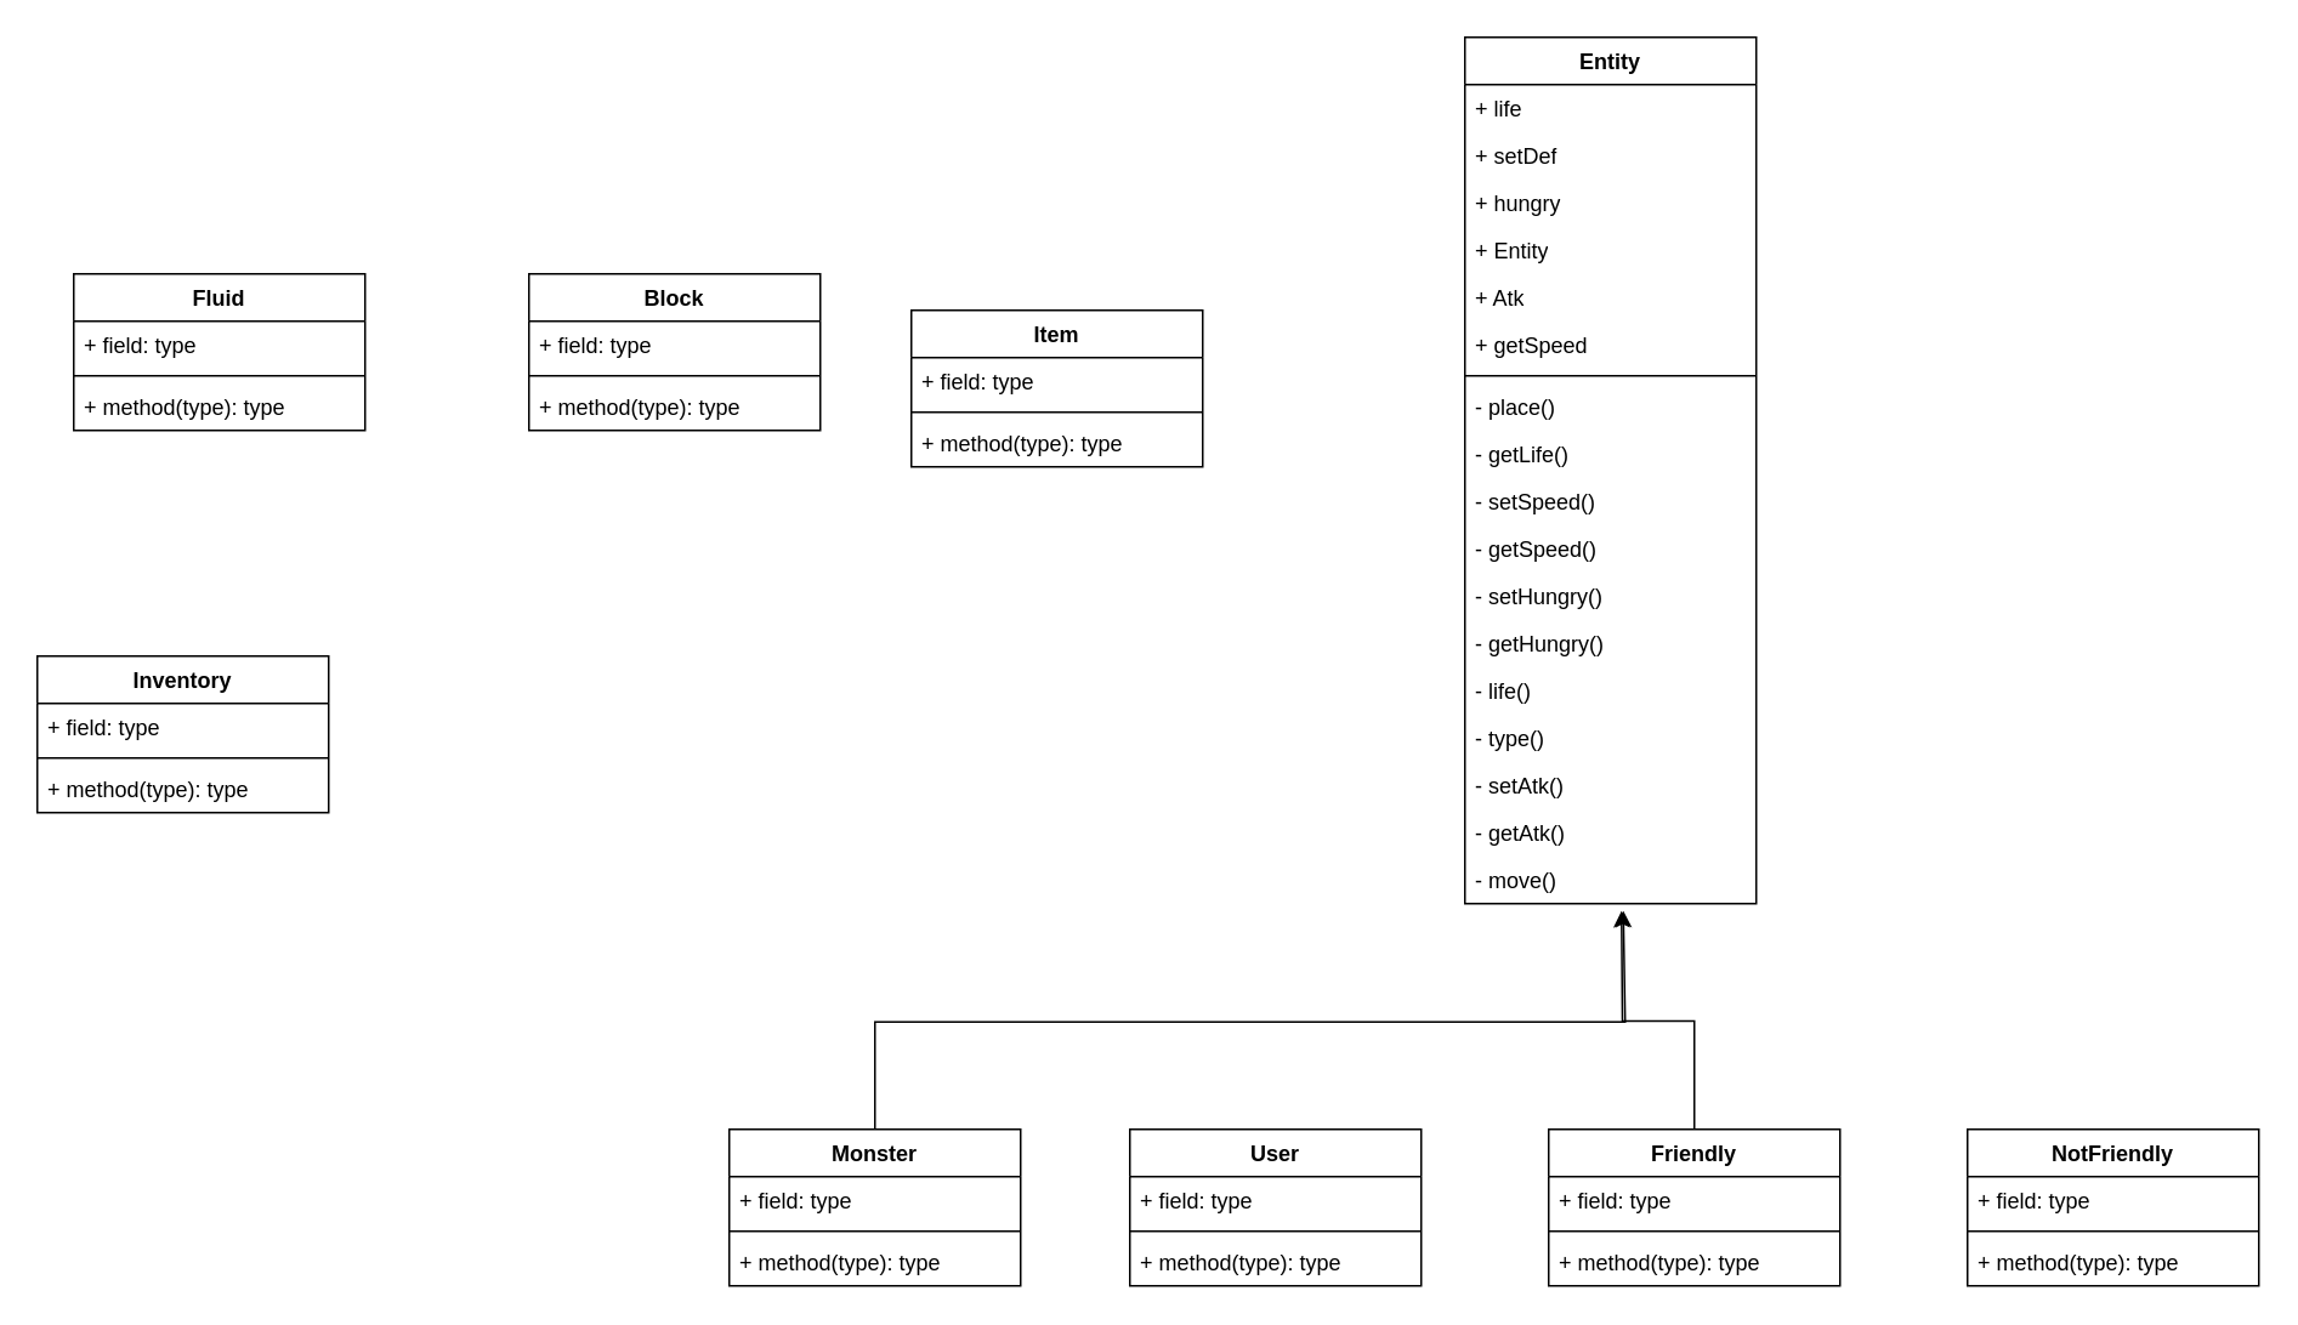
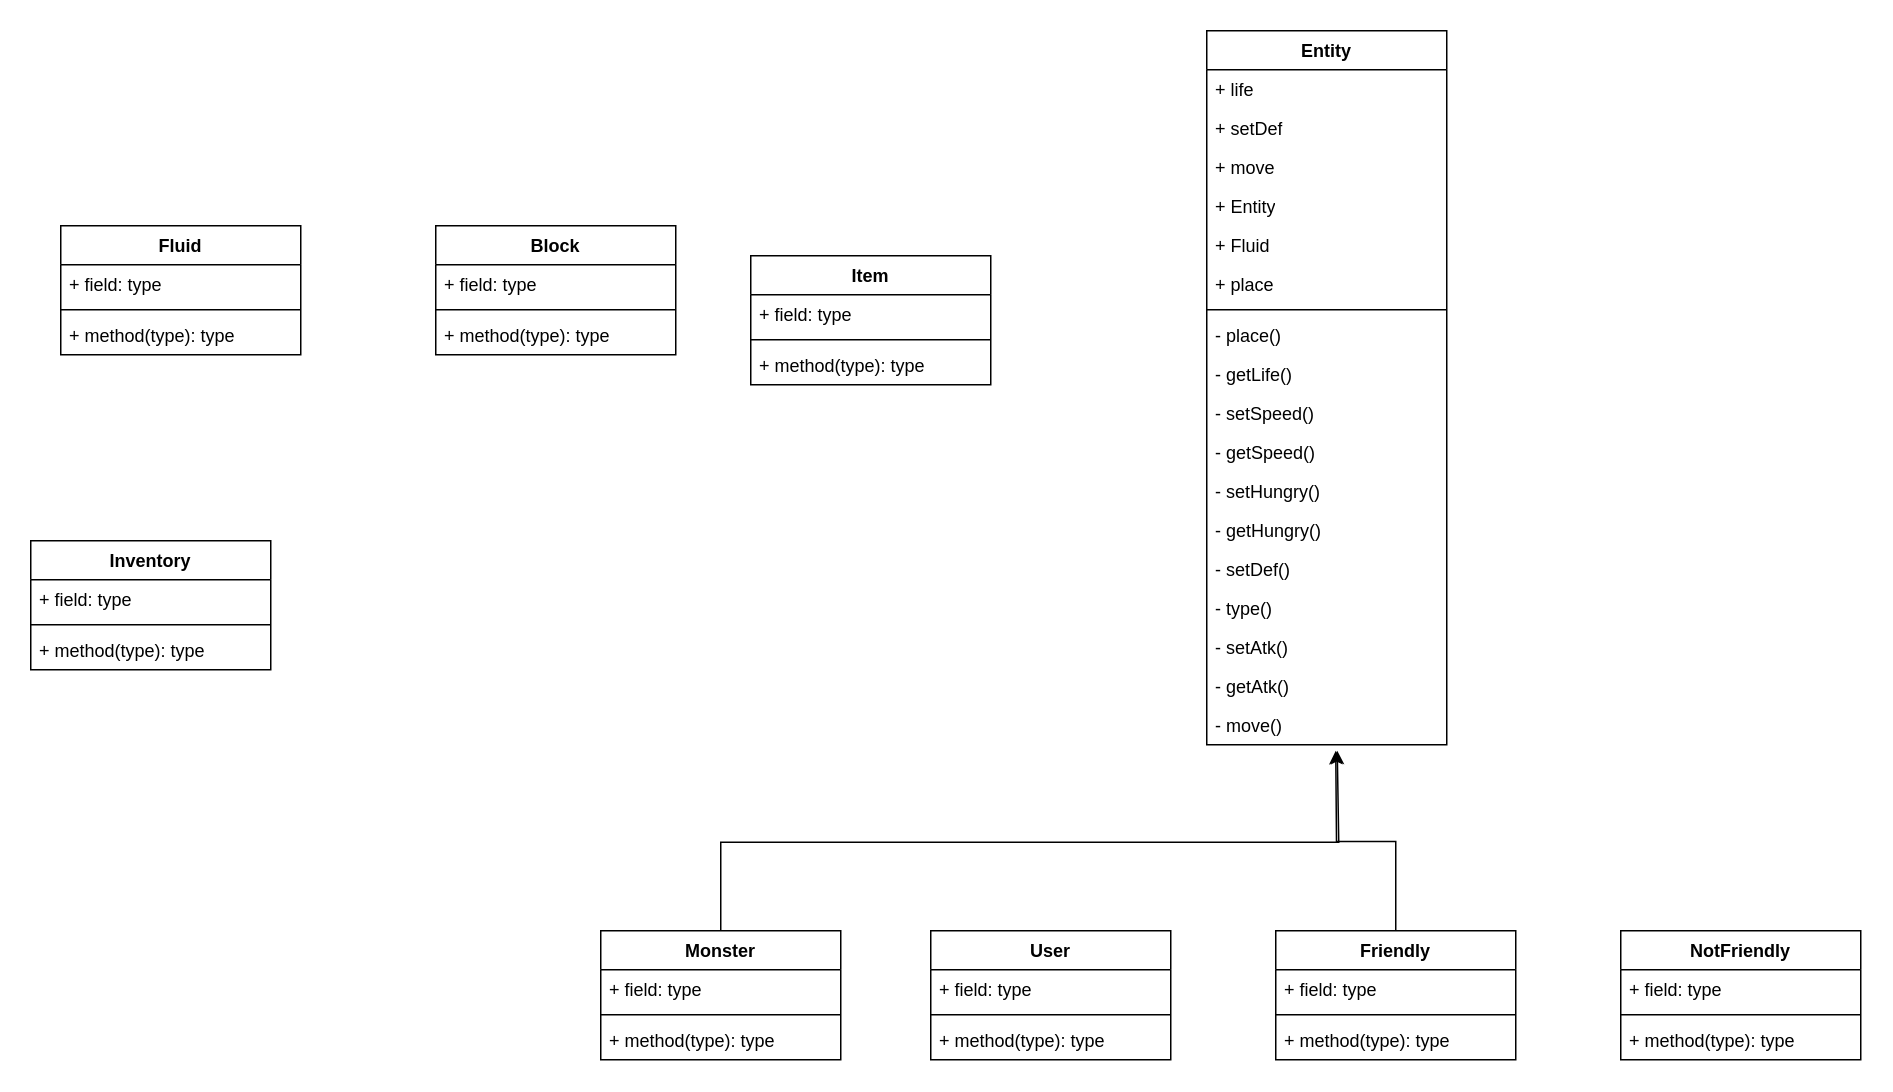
- <mxCell id="5" value="+ hungry" style="text;strokeColor=none;fillColor=none;align=left;verticalAlign=top;spacingLeft=4;spacingRight=4;overflow=hidden;rotatable=0;points=[[0,0.5],[1,0.5]];portConstraint=eastwest;whiteSpace=wrap;html=1;" parent="2" vertex="1"><mxGeometry y="78" width="160" height="26" as="geometry" /></mxCell>
+ <mxCell id="5" value="+ move" style="text;strokeColor=none;fillColor=none;align=left;verticalAlign=top;spacingLeft=4;spacingRight=4;overflow=hidden;rotatable=0;points=[[0,0.5],[1,0.5]];portConstraint=eastwest;whiteSpace=wrap;html=1;" parent="2" vertex="1"><mxGeometry y="78" width="160" height="26" as="geometry" /></mxCell>
- <mxCell id="7" value="+ Atk" style="text;strokeColor=none;fillColor=none;align=left;verticalAlign=top;spacingLeft=4;spacingRight=4;overflow=hidden;rotatable=0;points=[[0,0.5],[1,0.5]];portConstraint=eastwest;whiteSpace=wrap;html=1;" parent="2" vertex="1"><mxGeometry y="130" width="160" height="26" as="geometry" /></mxCell>
+ <mxCell id="7" value="+ Fluid" style="text;strokeColor=none;fillColor=none;align=left;verticalAlign=top;spacingLeft=4;spacingRight=4;overflow=hidden;rotatable=0;points=[[0,0.5],[1,0.5]];portConstraint=eastwest;whiteSpace=wrap;html=1;" parent="2" vertex="1"><mxGeometry y="130" width="160" height="26" as="geometry" /></mxCell>
- <mxCell id="8" value="+ getSpeed" style="text;strokeColor=none;fillColor=none;align=left;verticalAlign=top;spacingLeft=4;spacingRight=4;overflow=hidden;rotatable=0;points=[[0,0.5],[1,0.5]];portConstraint=eastwest;whiteSpace=wrap;html=1;" vertex="1" parent="2"><mxGeometry y="156" width="160" height="26" as="geometry" /></mxCell>
+ <mxCell id="8" value="+ place" style="text;strokeColor=none;fillColor=none;align=left;verticalAlign=top;spacingLeft=4;spacingRight=4;overflow=hidden;rotatable=0;points=[[0,0.5],[1,0.5]];portConstraint=eastwest;whiteSpace=wrap;html=1;" vertex="1" parent="2"><mxGeometry y="156" width="160" height="26" as="geometry" /></mxCell>
- <mxCell id="16" value="- life()" style="text;strokeColor=none;fillColor=none;align=left;verticalAlign=top;spacingLeft=4;spacingRight=4;overflow=hidden;rotatable=0;points=[[0,0.5],[1,0.5]];portConstraint=eastwest;whiteSpace=wrap;html=1;" parent="2" vertex="1"><mxGeometry y="346" width="160" height="26" as="geometry" /></mxCell>
+ <mxCell id="16" value="- setDef()" style="text;strokeColor=none;fillColor=none;align=left;verticalAlign=top;spacingLeft=4;spacingRight=4;overflow=hidden;rotatable=0;points=[[0,0.5],[1,0.5]];portConstraint=eastwest;whiteSpace=wrap;html=1;" parent="2" vertex="1"><mxGeometry y="346" width="160" height="26" as="geometry" /></mxCell>
